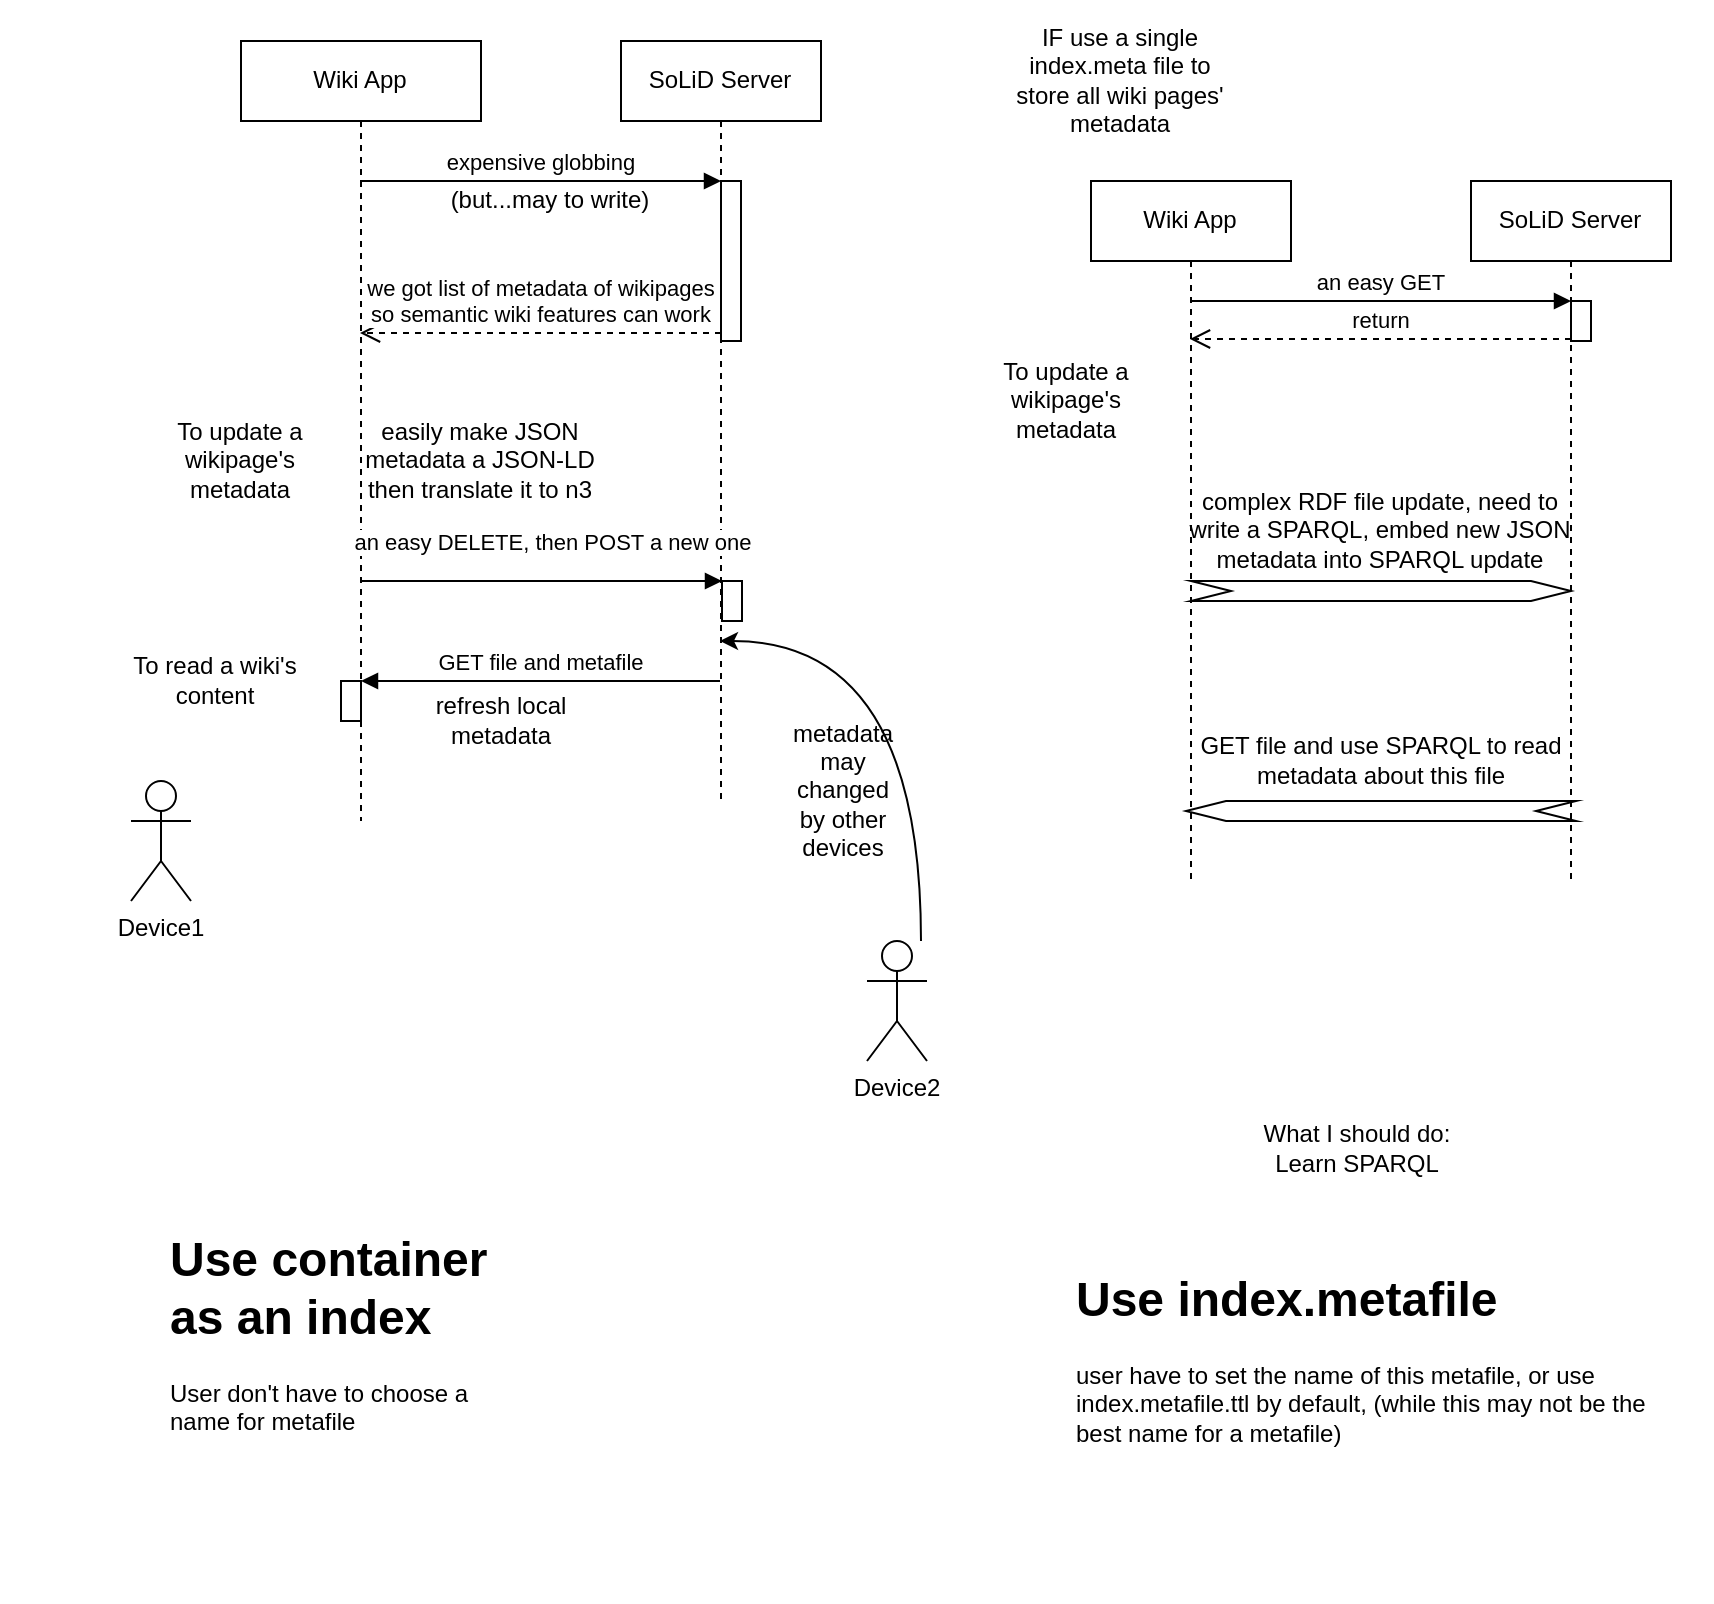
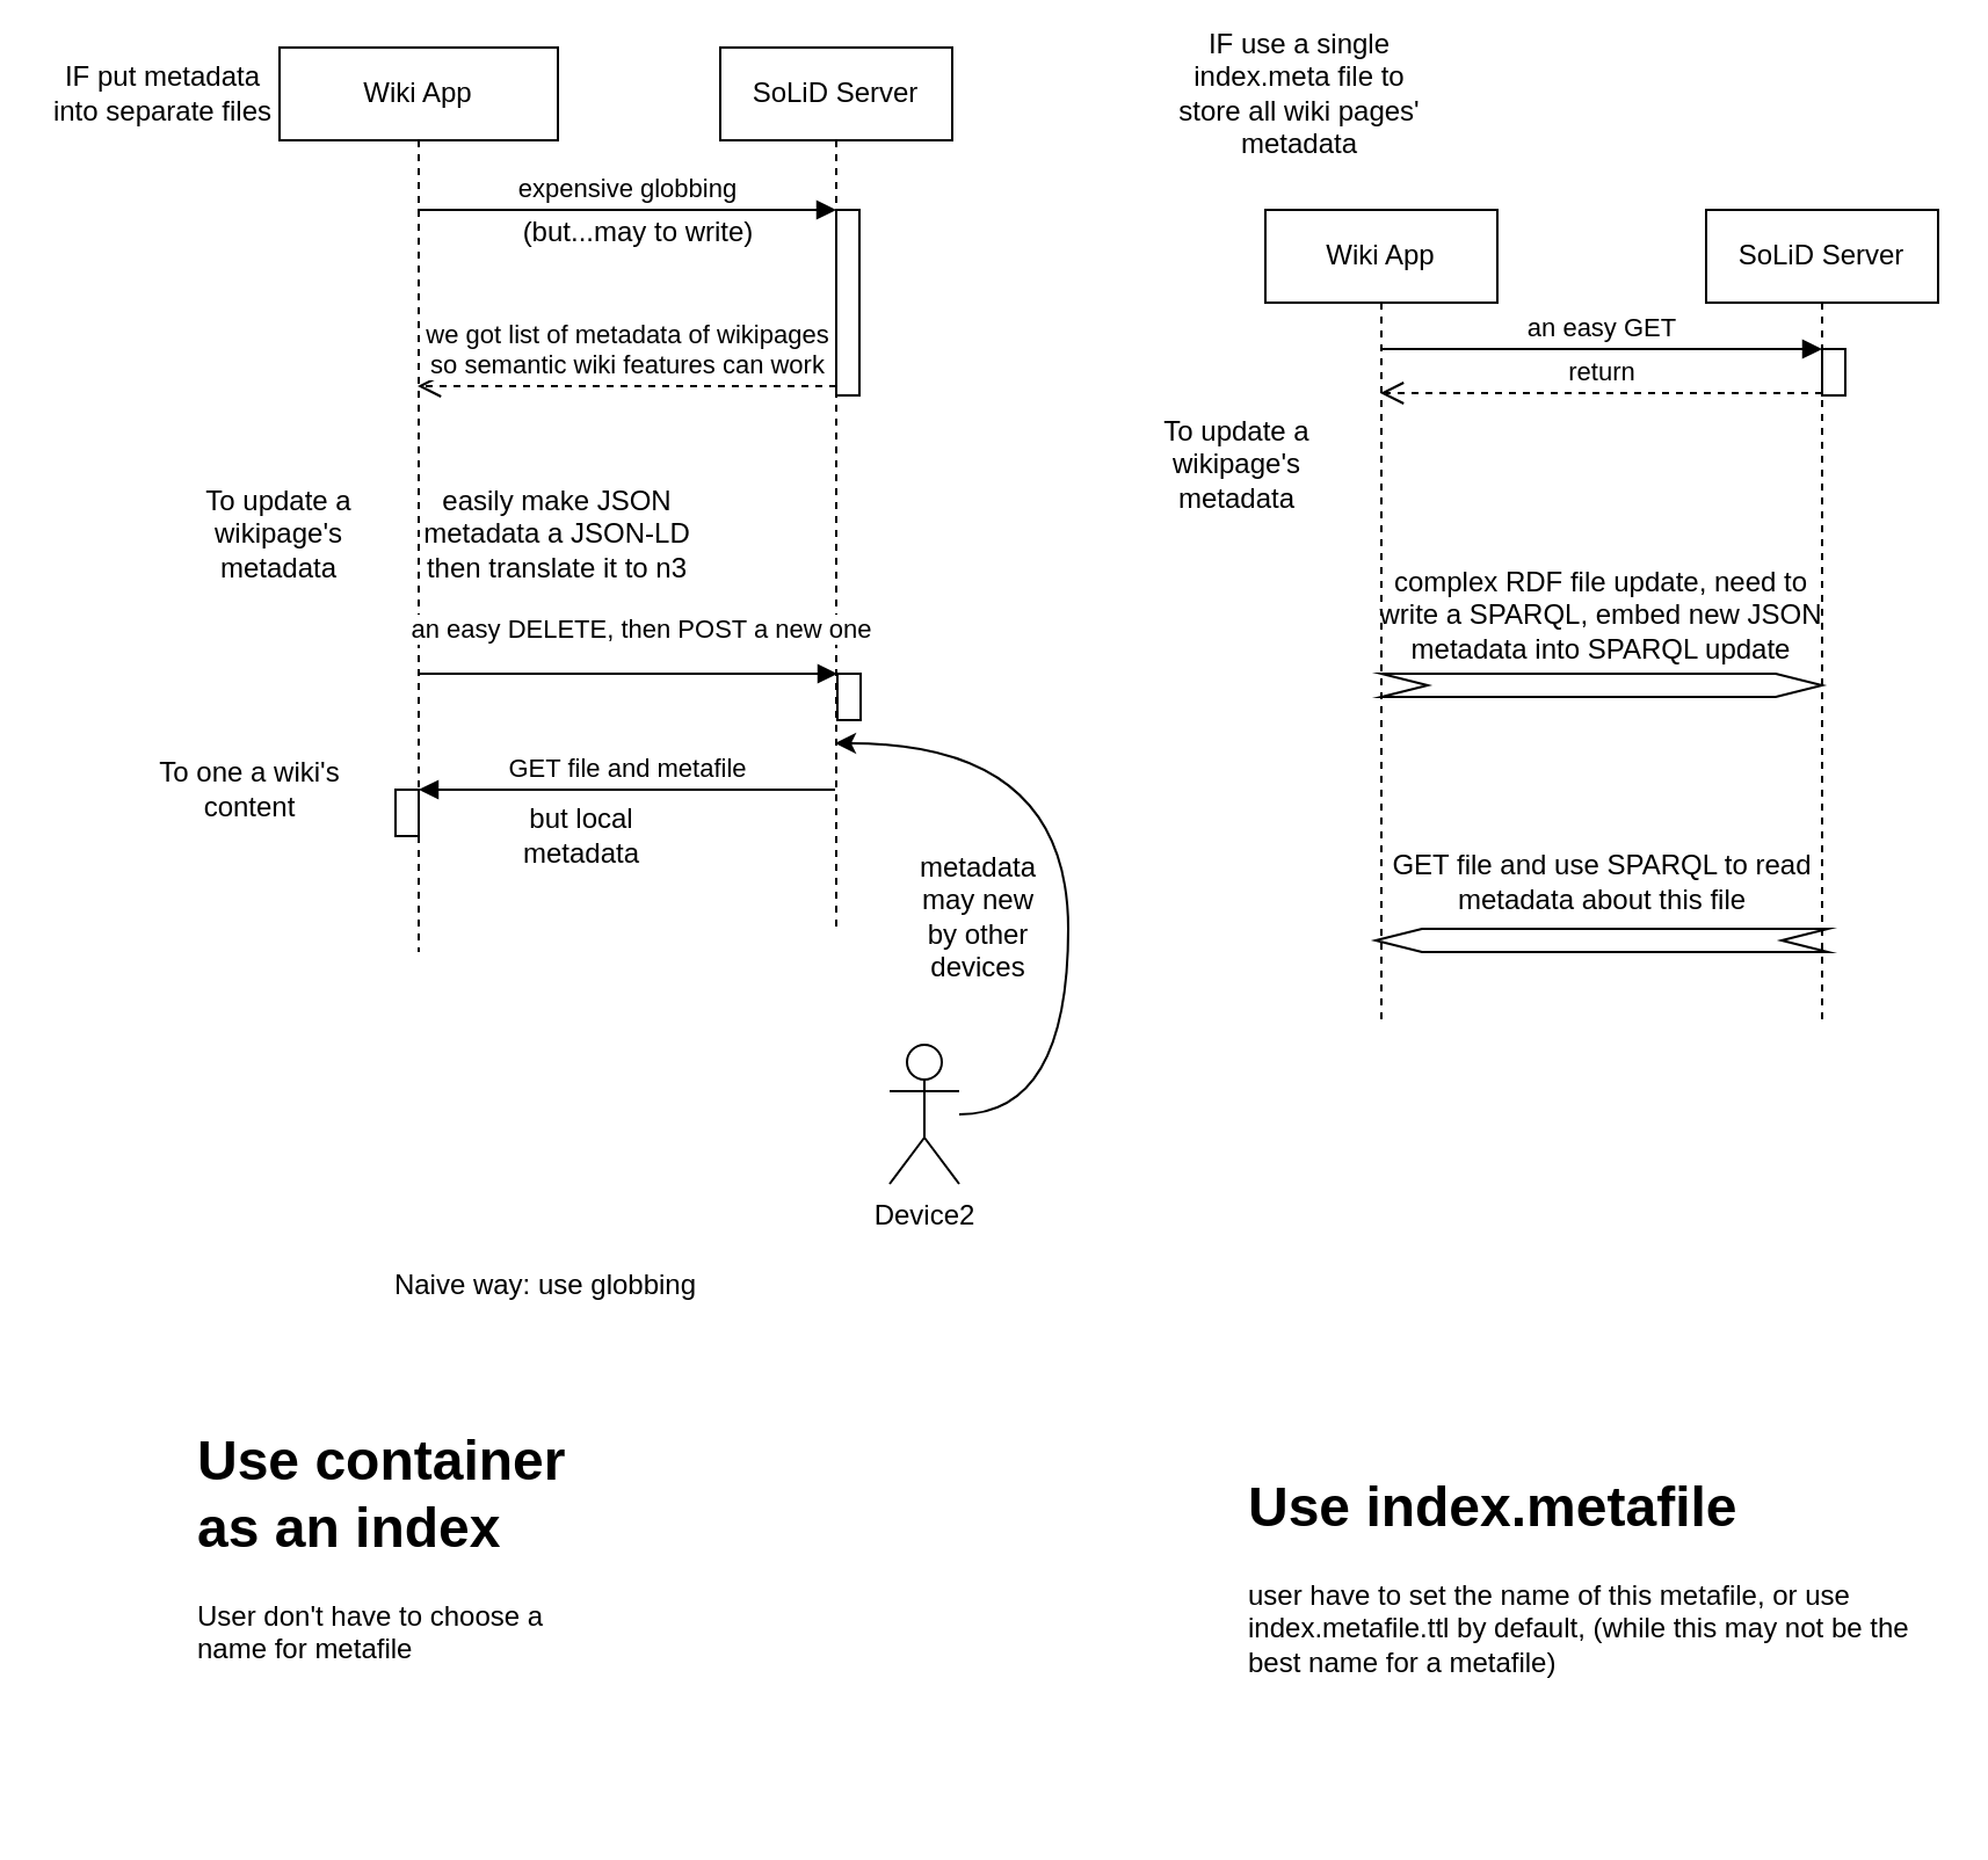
+ <mxCell id="12" value="IF put metadata into separate files" style="text;html=1;strokeColor=none;fillColor=none;align=center;verticalAlign=middle;whiteSpace=wrap;rounded=0;" vertex="1" parent="1"><mxGeometry y="30" width="100" height="20" as="geometry" x="20" /></mxCell>
- <mxCell id="26" value="To read a wiki's content" style="text;html=1;strokeColor=none;fillColor=none;align=center;verticalAlign=middle;whiteSpace=wrap;rounded=0;" vertex="1" parent="1"><mxGeometry x="60" y="330" width="95" height="20" as="geometry" /></mxCell>
+ <mxCell id="26" value="To one a wiki's content" style="text;html=1;strokeColor=none;fillColor=none;align=center;verticalAlign=middle;whiteSpace=wrap;rounded=0;" vertex="1" parent="1"><mxGeometry x="60" y="330" width="95" height="20" as="geometry" /></mxCell>
- <mxCell id="33" value="refresh local metadata" style="text;html=1;strokeColor=none;fillColor=none;align=center;verticalAlign=middle;whiteSpace=wrap;rounded=0;" vertex="1" parent="1"><mxGeometry x="202.5" y="350" width="95" height="20" as="geometry" /></mxCell>
+ <mxCell id="33" value="but local metadata" style="text;html=1;strokeColor=none;fillColor=none;align=center;verticalAlign=middle;whiteSpace=wrap;rounded=0;" vertex="1" parent="1"><mxGeometry x="202.5" y="350" width="95" height="20" as="geometry" /></mxCell>
- <mxCell id="32" value="metadata may changed by other devices" style="text;html=1;strokeColor=none;fillColor=none;align=center;verticalAlign=middle;whiteSpace=wrap;rounded=0;" vertex="1" parent="1"><mxGeometry x="390" y="385" width="63" height="20" as="geometry" /></mxCell>
+ <mxCell id="32" value="metadata may new by other devices" style="text;html=1;strokeColor=none;fillColor=none;align=center;verticalAlign=middle;whiteSpace=wrap;rounded=0;" vertex="1" parent="1"><mxGeometry x="390" y="385" width="63" height="20" as="geometry" /></mxCell>
- <mxCell id="28" value="&lt;div&gt;Device1&lt;/div&gt;" style="shape=umlActor;verticalLabelPosition=bottom;labelBackgroundColor=#ffffff;verticalAlign=top;html=1;outlineConnect=0;" vertex="1" parent="1"><mxGeometry x="65" y="390" width="30" height="60" as="geometry" /></mxCell>
- <mxCell id="31" value="&lt;div&gt;Device2&lt;/div&gt;" style="shape=umlActor;verticalLabelPosition=bottom;labelBackgroundColor=#ffffff;verticalAlign=top;html=1;outlineConnect=0;" vertex="1" parent="1"><mxGeometry x="433" y="470" width="30" height="60" as="geometry" /></mxCell>
+ <mxCell id="31" value="&lt;div&gt;Device2&lt;/div&gt;" style="shape=umlActor;verticalLabelPosition=bottom;labelBackgroundColor=#ffffff;verticalAlign=top;html=1;outlineConnect=0;" vertex="1" parent="1"><mxGeometry x="383" y="450" width="30" height="60" as="geometry" /></mxCell>
+ <mxCell id="23" value="Naive way: use globbing" style="text;html=1;strokeColor=none;fillColor=none;align=center;verticalAlign=middle;whiteSpace=wrap;rounded=0;" vertex="1" parent="1"><mxGeometry x="155" y="544" width="160" height="20" as="geometry" /></mxCell>
- <mxCell id="24" value="What I should do: Learn SPARQL" style="text;html=1;strokeColor=none;fillColor=none;align=center;verticalAlign=middle;whiteSpace=wrap;rounded=0;" vertex="1" parent="1"><mxGeometry x="615" y="564" width="127" height="20" as="geometry" /></mxCell>
